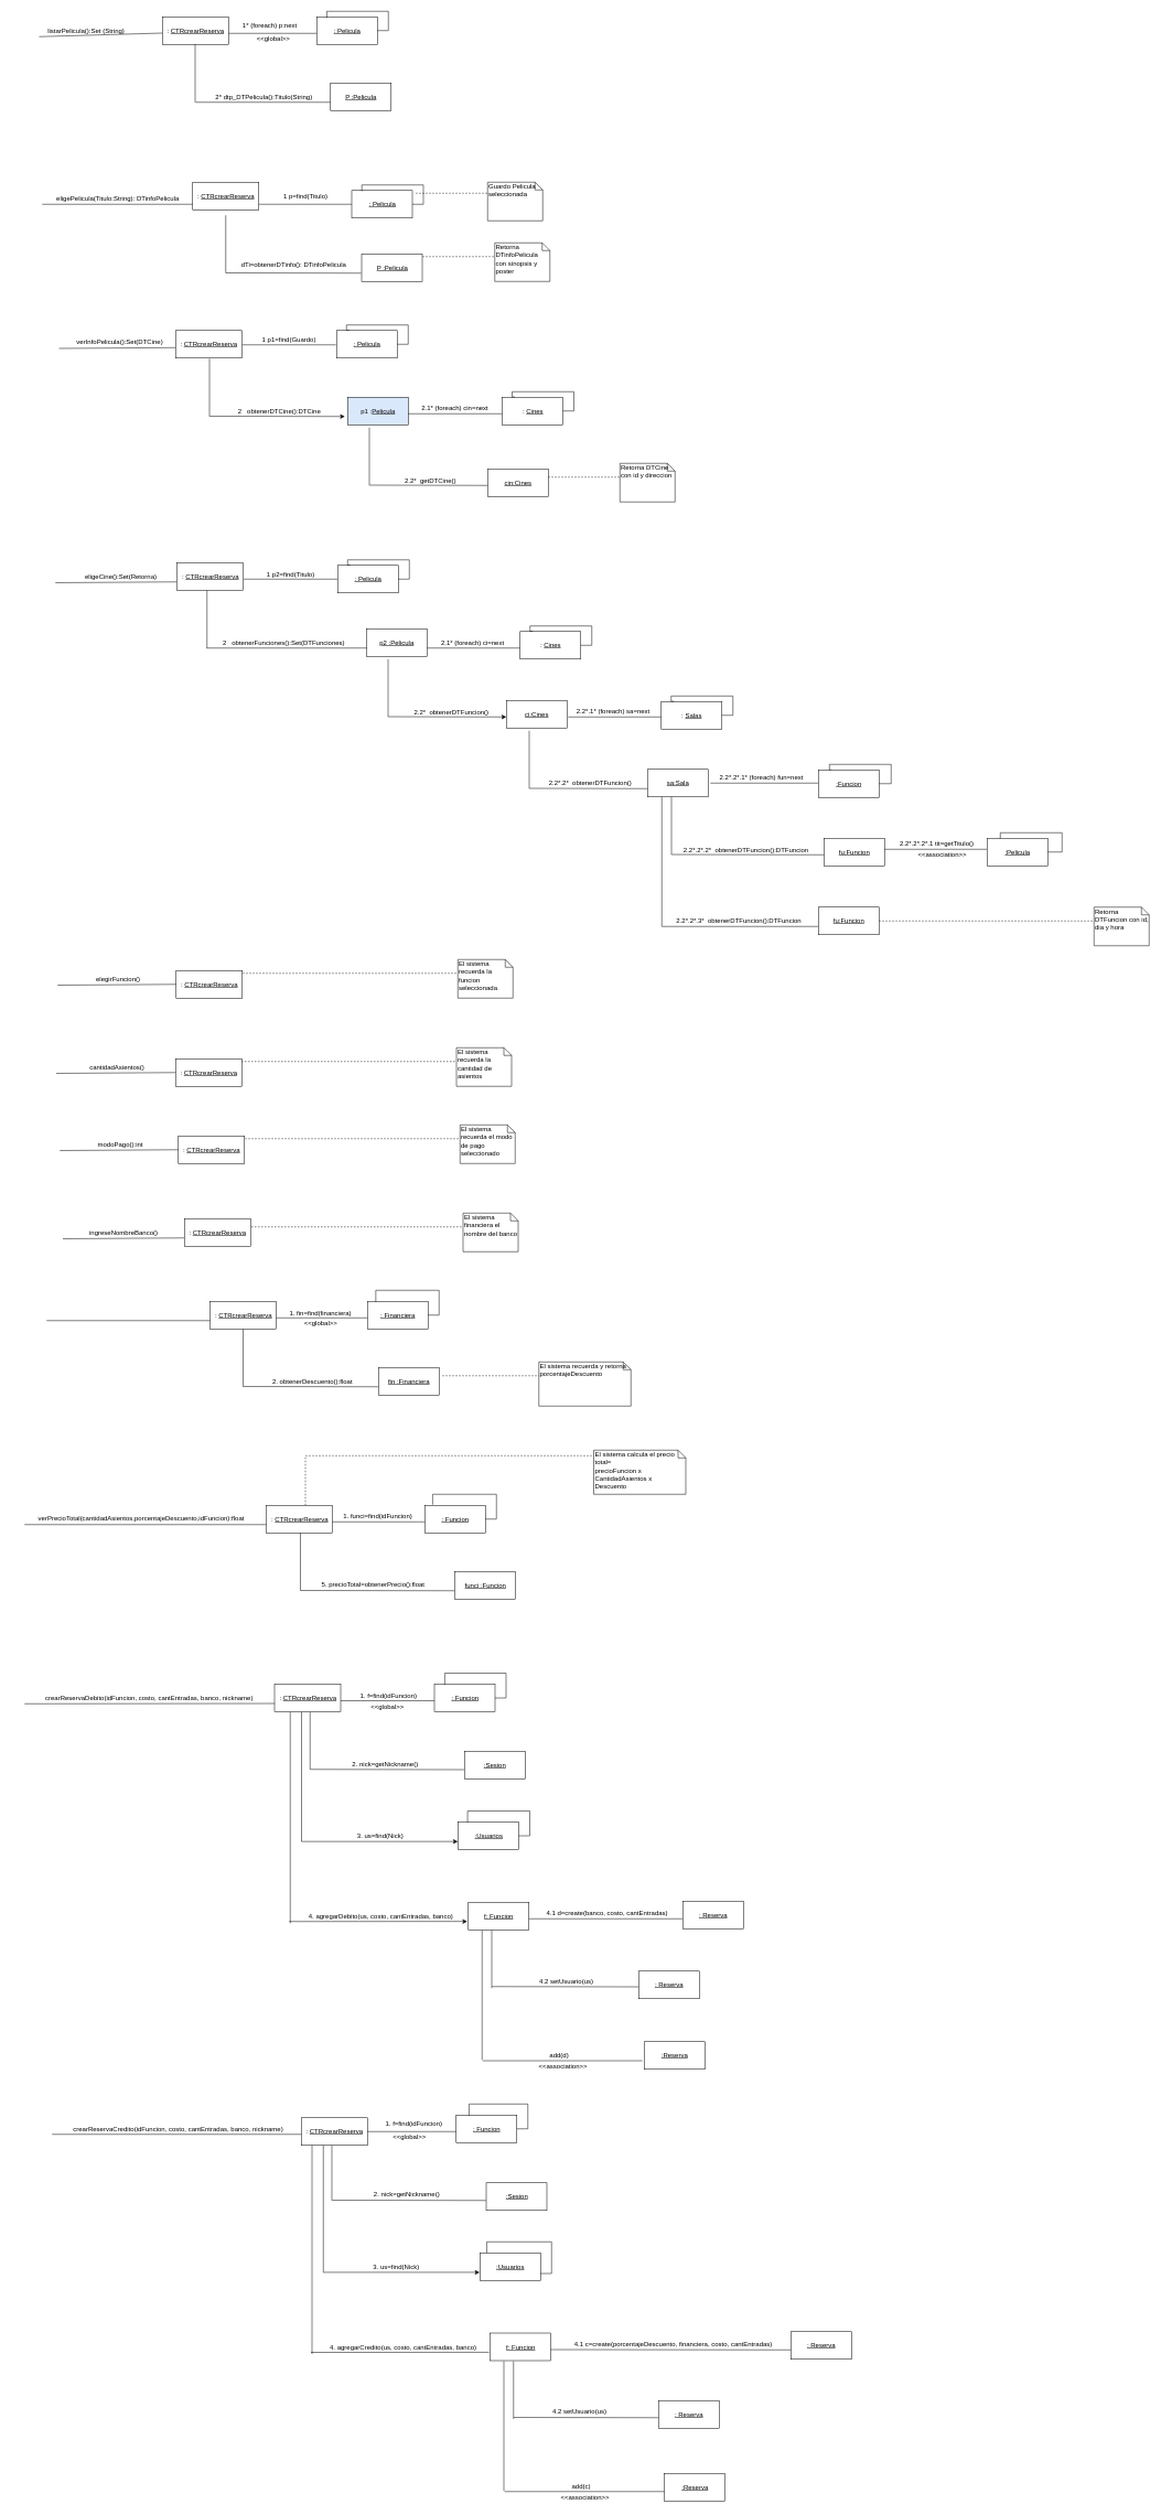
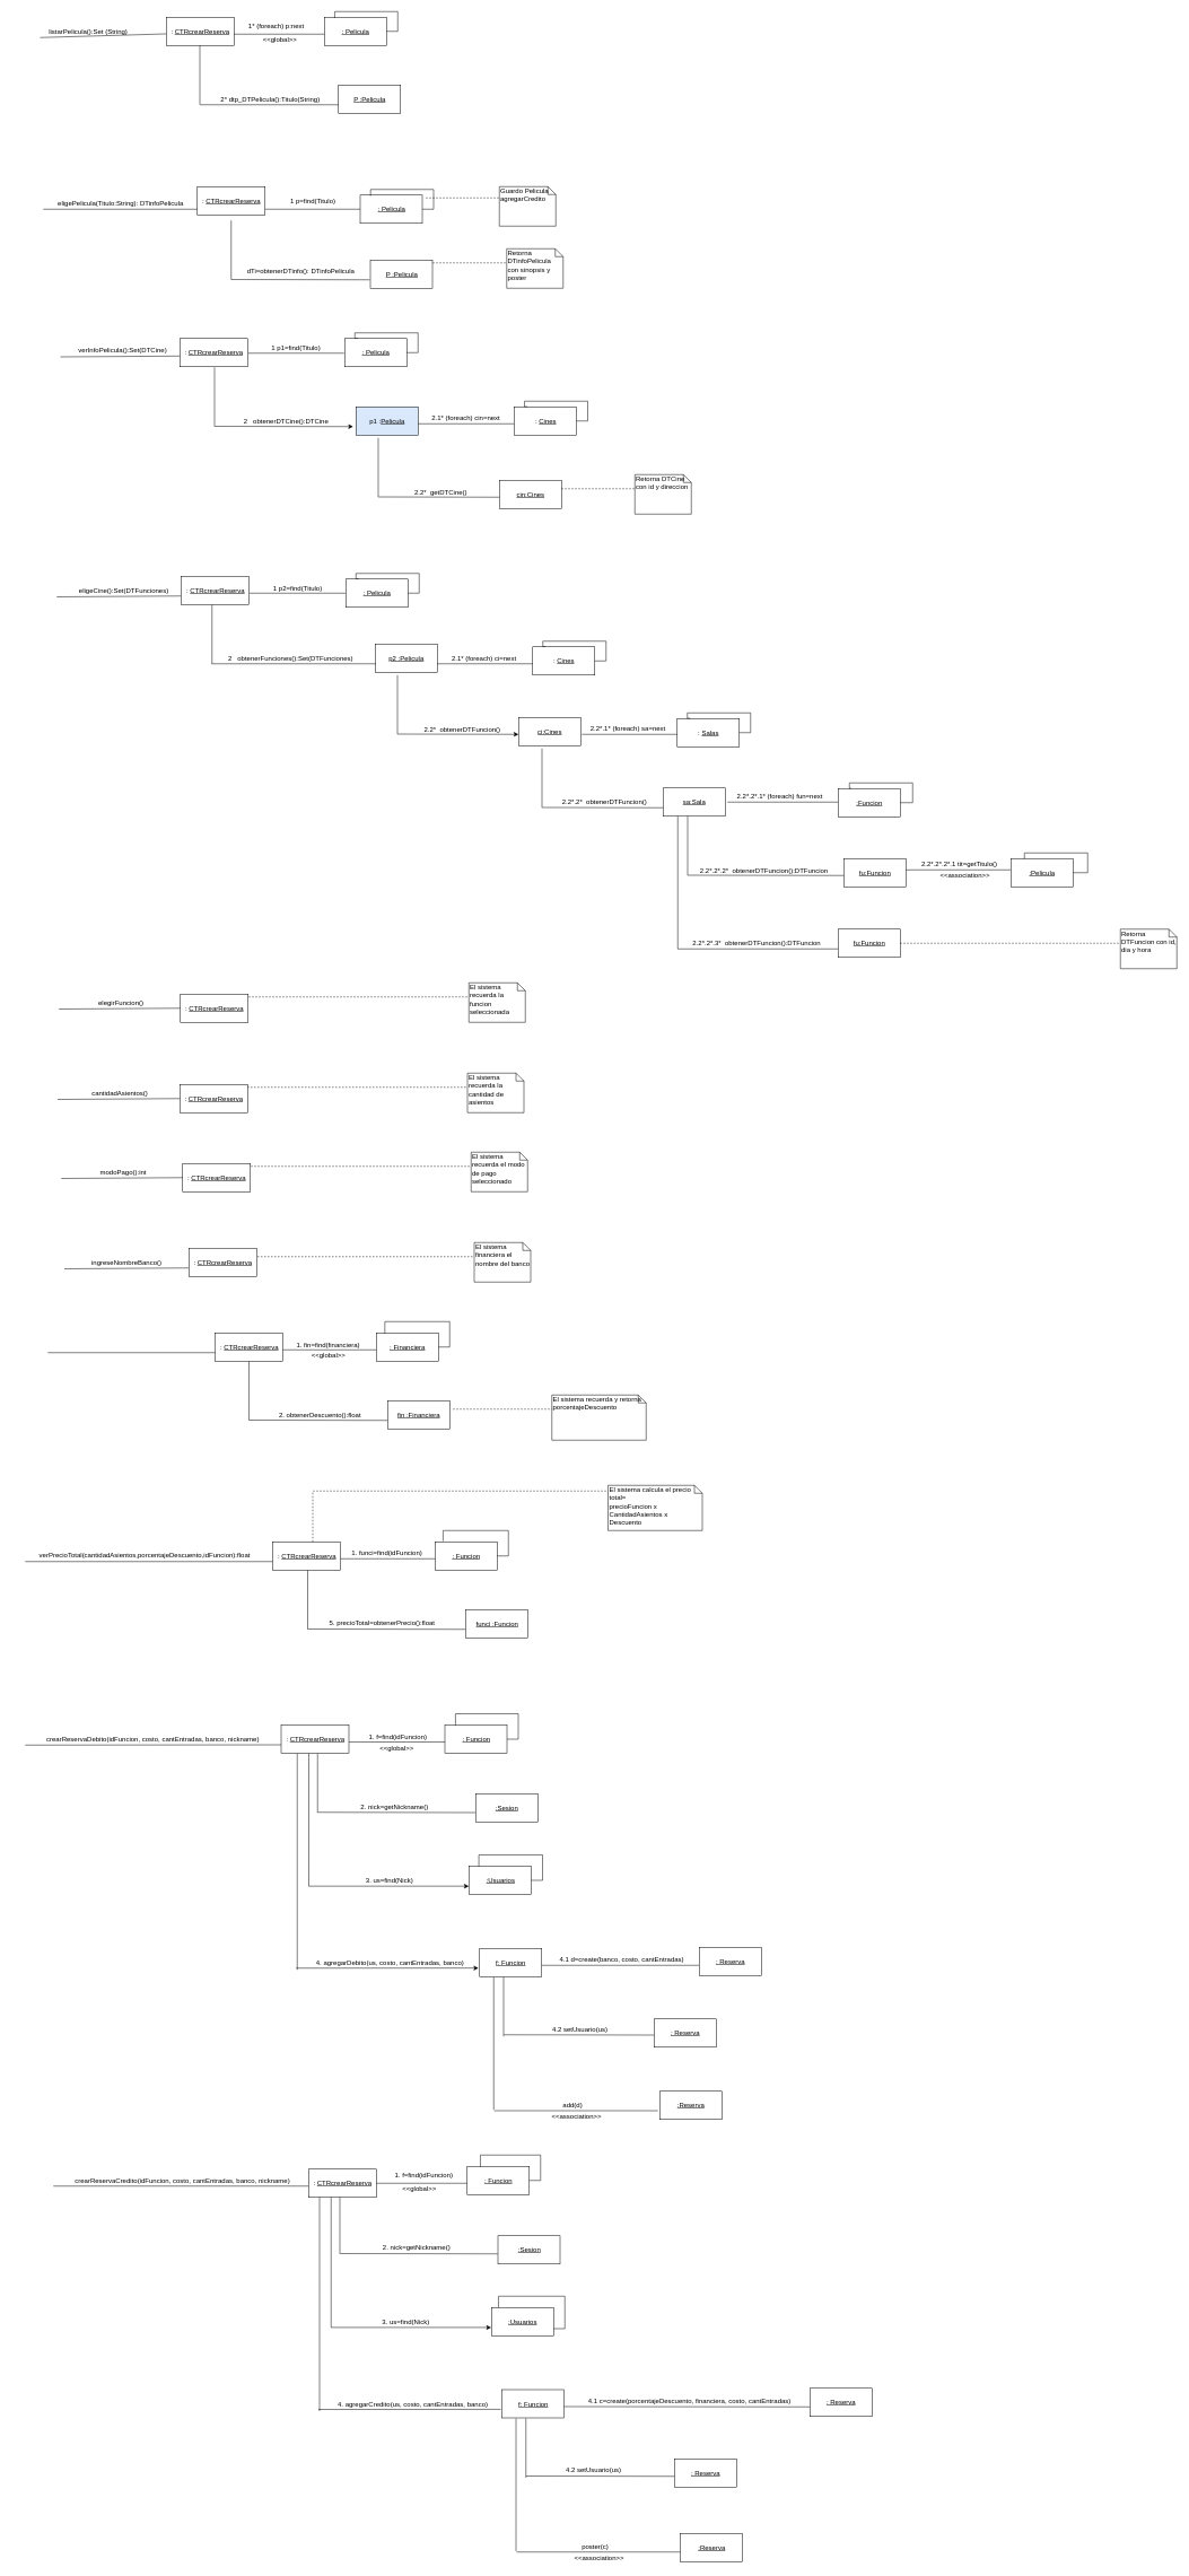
- <mxCell id="21" value="Guardo Pelicula seleccionada" style="shape=note;whiteSpace=wrap;html=1;size=14;verticalAlign=top;align=left;spacingTop=-6;" vertex="1" parent="1"><mxGeometry x="884" y="330" width="100" height="70" as="geometry" /></mxCell>
+ <mxCell id="21" value="Guardo Pelicula agregarCredito" style="shape=note;whiteSpace=wrap;html=1;size=14;verticalAlign=top;align=left;spacingTop=-6;" vertex="1" parent="1"><mxGeometry x="884" y="330" width="100" height="70" as="geometry" /></mxCell>
- <mxCell id="27" value="1 p1=find(Guardo)" style="text;html=1;strokeColor=none;fillColor=none;align=center;verticalAlign=middle;whiteSpace=wrap;rounded=0;" vertex="1" parent="1"><mxGeometry x="439" y="606" width="170" height="20" as="geometry" /></mxCell>
+ <mxCell id="27" value="1 p1=find(Titulo)" style="text;html=1;strokeColor=none;fillColor=none;align=center;verticalAlign=middle;whiteSpace=wrap;rounded=0;" vertex="1" parent="1"><mxGeometry x="439" y="606" width="170" height="20" as="geometry" /></mxCell>
- <mxCell id="41" value="eligeCine():Set(Retorna)" style="text;html=1;strokeColor=none;fillColor=none;align=center;verticalAlign=middle;whiteSpace=wrap;rounded=0;" vertex="1" parent="1"><mxGeometry x="119" y="1035" width="200" height="20" as="geometry" /></mxCell>
+ <mxCell id="41" value="eligeCine():Set(DTFunciones)" style="text;html=1;strokeColor=none;fillColor=none;align=center;verticalAlign=middle;whiteSpace=wrap;rounded=0;" vertex="1" parent="1"><mxGeometry x="119" y="1035" width="200" height="20" as="geometry" /></mxCell>
- <mxCell id="175" value="add(c)" style="text;html=1;strokeColor=none;fillColor=none;align=center;verticalAlign=middle;whiteSpace=wrap;rounded=0;" vertex="1" parent="1"><mxGeometry x="912.5" y="4499.5" width="282" height="20" as="geometry" /></mxCell>
+ <mxCell id="175" value="poster(c)" style="text;html=1;strokeColor=none;fillColor=none;align=center;verticalAlign=middle;whiteSpace=wrap;rounded=0;" vertex="1" parent="1"><mxGeometry x="912.5" y="4499.5" width="282" height="20" as="geometry" /></mxCell>
